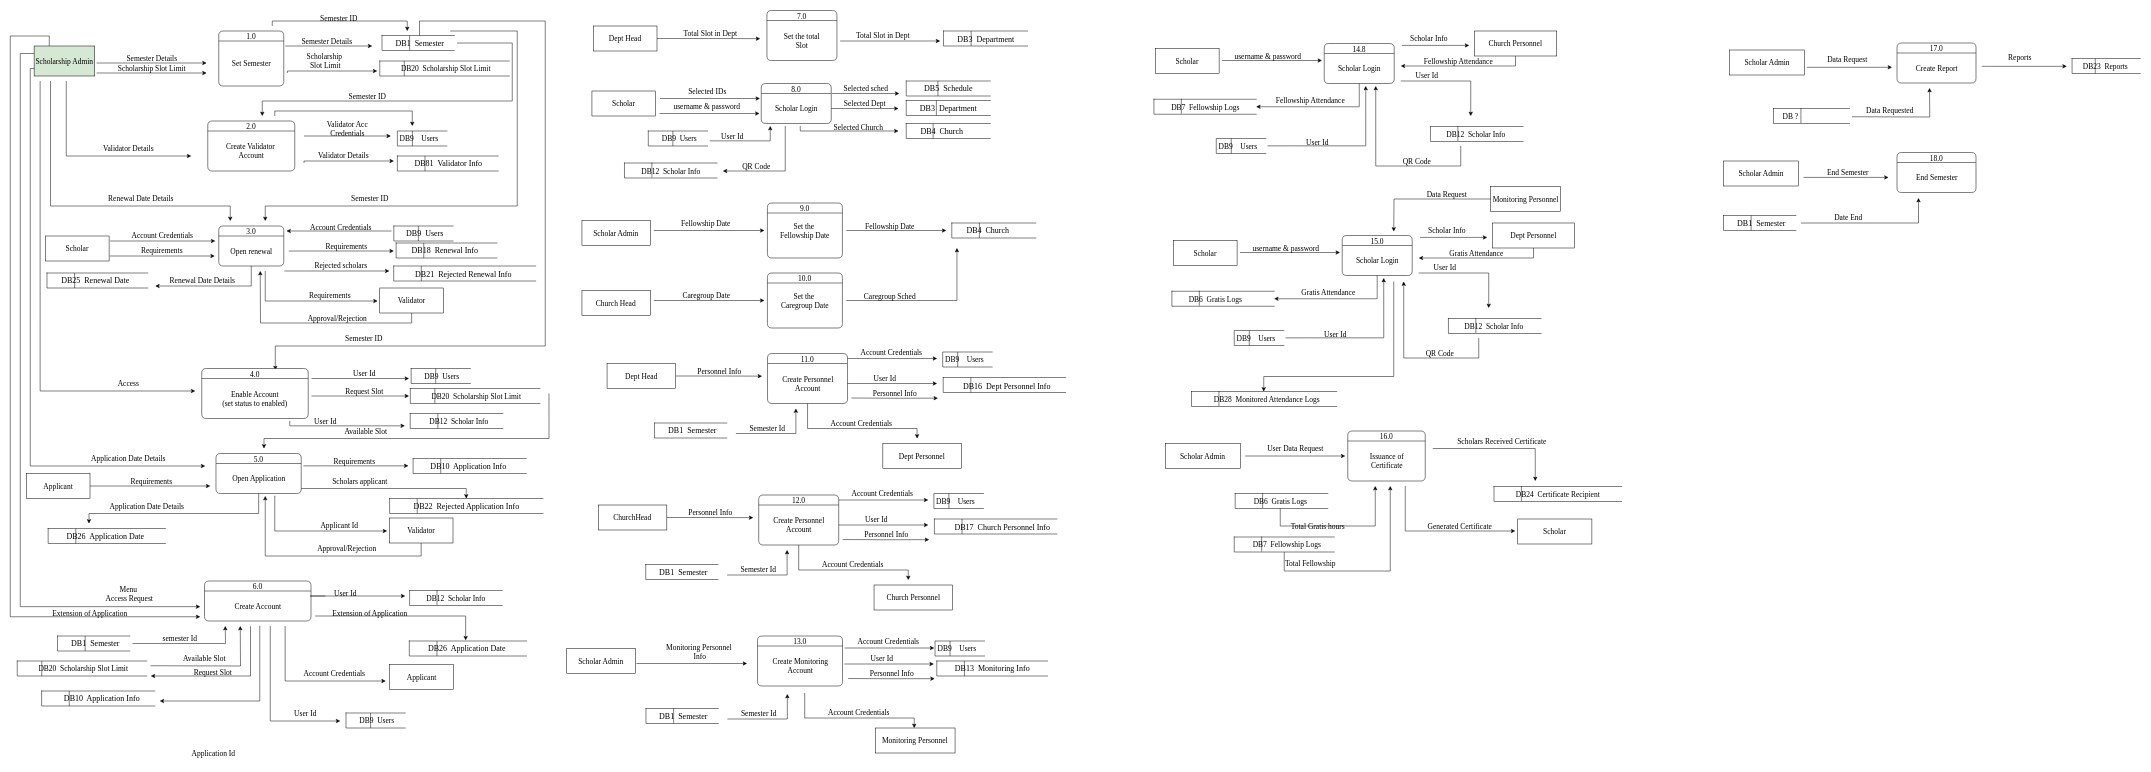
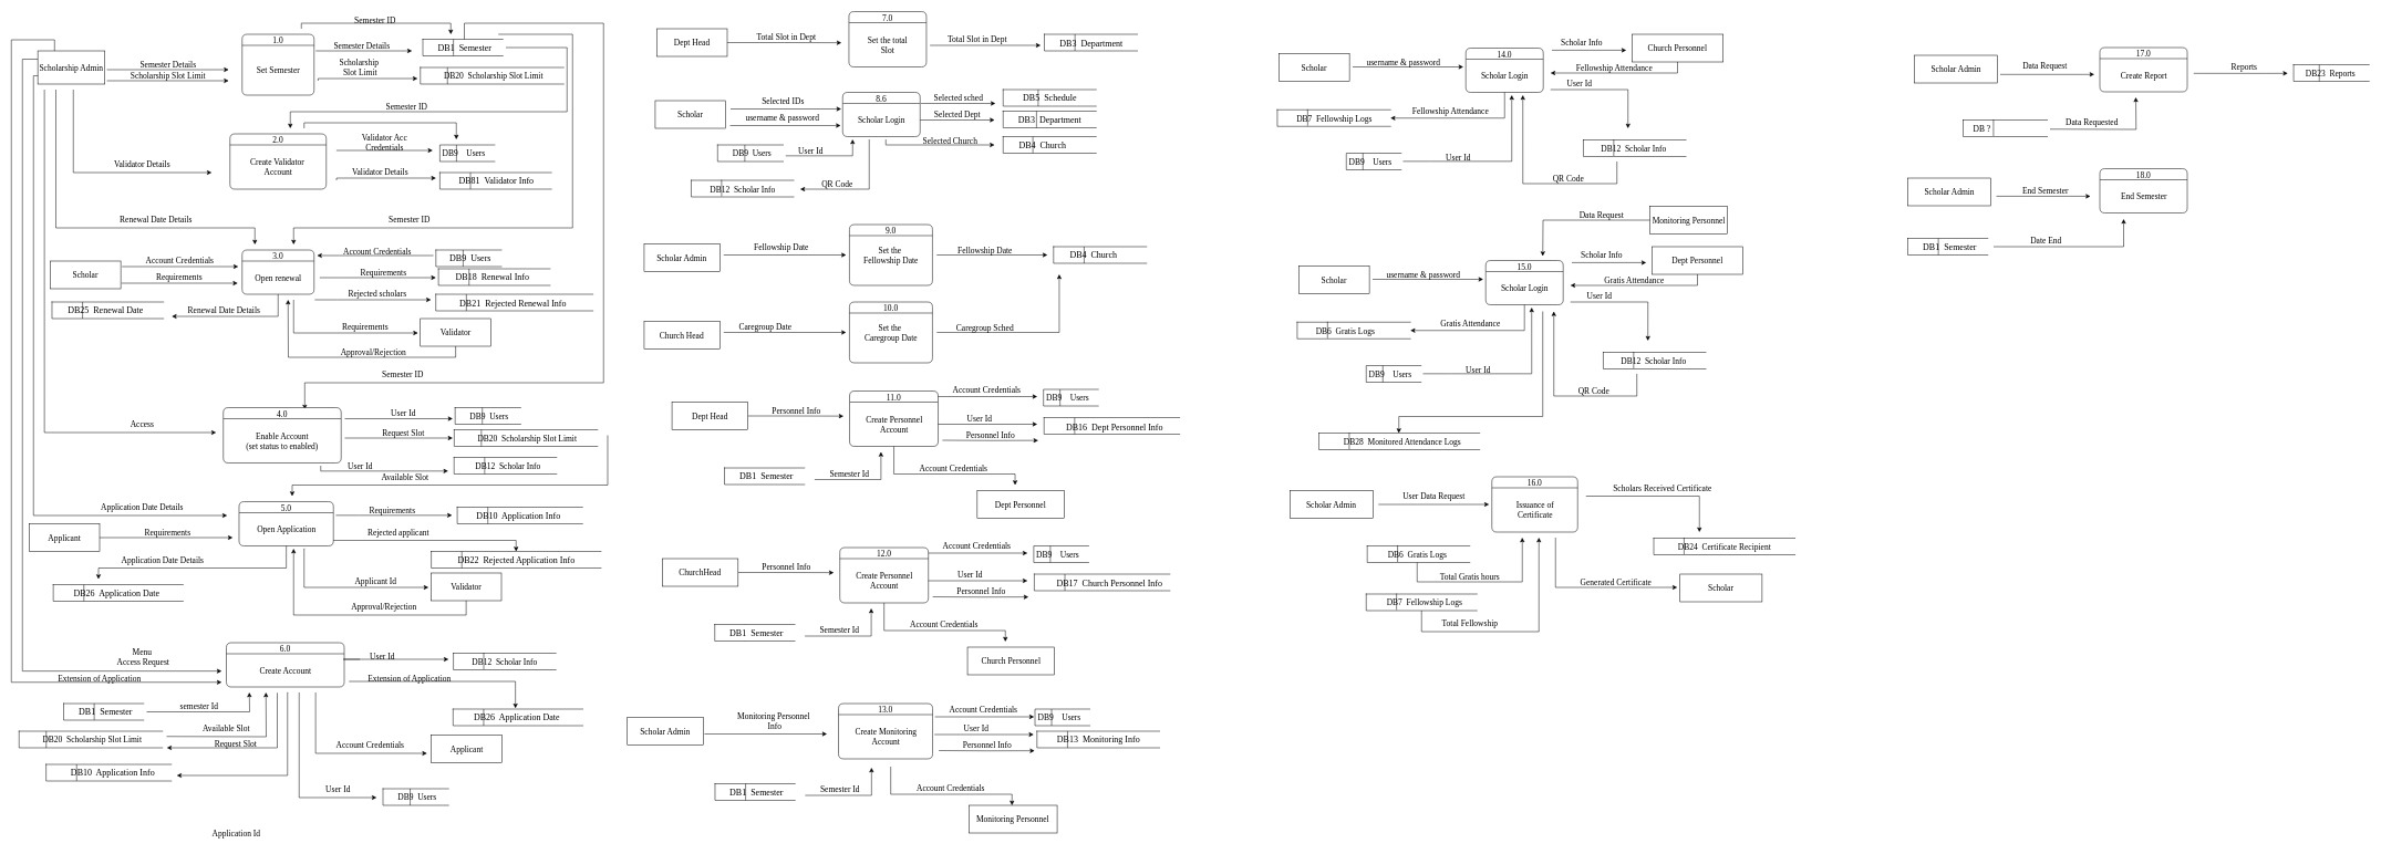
- <mxCell id="295" value="14.8" style="swimlane;fontStyle=0;childLayout=stackLayout;horizontal=1;startSize=20;fillColor=#ffffff;horizontalStack=0;resizeParent=1;resizeParentMax=0;resizeLast=0;collapsible=0;marginBottom=0;swimlaneFillColor=#ffffff;rounded=1;fontSize=15;fontFamily=Lucida Console;" vertex="1" parent="1"><mxGeometry x="2647.95" y="86" width="140" height="80" as="geometry" /></mxCell>
+ <mxCell id="295" value="14.0" style="swimlane;fontStyle=0;childLayout=stackLayout;horizontal=1;startSize=20;fillColor=#ffffff;horizontalStack=0;resizeParent=1;resizeParentMax=0;resizeLast=0;collapsible=0;marginBottom=0;swimlaneFillColor=#ffffff;rounded=1;fontSize=15;fontFamily=Lucida Console;" vertex="1" parent="1"><mxGeometry x="2647.95" y="86" width="140" height="80" as="geometry" /></mxCell>
- <mxCell id="397" value="Reports" style="text;html=1;align=center;verticalAlign=middle;resizable=0;points=[];autosize=1;strokeColor=none;fillColor=none;fontSize=15;fontFamily=Lucida Console;" vertex="1" parent="1"><mxGeometry x="3993.53" y="99" width="90" height="30" as="geometry" /></mxCell>
+ <mxCell id="397" value="Reports" style="text;html=1;align=center;verticalAlign=middle;resizable=0;points=[];autosize=1;strokeColor=none;fillColor=none;fontSize=15;fontFamily=Lucida Console;" vertex="1" parent="1"><mxGeometry x="4008.53" y="104" width="90" height="30" as="geometry" /></mxCell>
- <mxCell id="7" value="Scholarship Admin" style="html=1;dashed=0;whiteSpace=wrap;fontSize=15;fontFamily=Lucida Console;fillColor=#d5e8d4;" vertex="1" parent="1"><mxGeometry x="67.75" y="91" width="121.25" height="60" as="geometry" /></mxCell>
+ <mxCell id="7" value="Scholarship Admin" style="html=1;dashed=0;whiteSpace=wrap;fontSize=15;fontFamily=Lucida Console;" vertex="1" parent="1"><mxGeometry x="67.75" y="91" width="121.25" height="60" as="geometry" /></mxCell>
- <mxCell id="174" value="8.0" style="swimlane;fontStyle=0;childLayout=stackLayout;horizontal=1;startSize=20;fillColor=#ffffff;horizontalStack=0;resizeParent=1;resizeParentMax=0;resizeLast=0;collapsible=0;marginBottom=0;swimlaneFillColor=#ffffff;rounded=1;fontSize=15;fontFamily=Lucida Console;" vertex="1" parent="1"><mxGeometry x="1522" y="166" width="140" height="80" as="geometry" /></mxCell>
+ <mxCell id="174" value="8.6" style="swimlane;fontStyle=0;childLayout=stackLayout;horizontal=1;startSize=20;fillColor=#ffffff;horizontalStack=0;resizeParent=1;resizeParentMax=0;resizeLast=0;collapsible=0;marginBottom=0;swimlaneFillColor=#ffffff;rounded=1;fontSize=15;fontFamily=Lucida Console;" vertex="1" parent="1"><mxGeometry x="1522" y="166" width="140" height="80" as="geometry" /></mxCell>
- <mxCell id="222" value="Caregroup Date" style="text;html=1;align=center;verticalAlign=middle;resizable=0;points=[];autosize=1;strokeColor=none;fillColor=none;fontSize=15;fontFamily=Lucida Console;" vertex="1" parent="1"><mxGeometry x="1337.01" y="575" width="150" height="30" as="geometry" /></mxCell>
+ <mxCell id="222" value="Caregroup Date" style="text;html=1;align=center;verticalAlign=middle;resizable=0;points=[];autosize=1;strokeColor=none;fillColor=none;fontSize=15;fontFamily=Lucida Console;" vertex="1" parent="1"><mxGeometry x="1307.01" y="575" width="150" height="30" as="geometry" /></mxCell>
- <mxCell id="110" value="Scholars applicant" style="text;html=1;align=center;verticalAlign=middle;resizable=0;points=[];autosize=1;strokeColor=none;fillColor=none;fontSize=15;fontFamily=Lucida Console;" vertex="1" parent="1"><mxGeometry x="624.46" y="946" width="190" height="30" as="geometry" /></mxCell>
+ <mxCell id="110" value="Rejected applicant" style="text;html=1;align=center;verticalAlign=middle;resizable=0;points=[];autosize=1;strokeColor=none;fillColor=none;fontSize=15;fontFamily=Lucida Console;" vertex="1" parent="1"><mxGeometry x="624.46" y="946" width="190" height="30" as="geometry" /></mxCell>
- <mxCell id="371" value="Total Gratis hours" style="text;html=1;align=center;verticalAlign=middle;resizable=0;points=[];autosize=1;strokeColor=none;fillColor=none;fontSize=15;fontFamily=Lucida Console;" vertex="1" parent="1"><mxGeometry x="2539.88" y="1036" width="190" height="30" as="geometry" /></mxCell>
+ <mxCell id="371" value="Total Gratis hours" style="text;html=1;align=center;verticalAlign=middle;resizable=0;points=[];autosize=1;strokeColor=none;fillColor=none;fontSize=15;fontFamily=Lucida Console;" vertex="1" parent="1"><mxGeometry x="2559.88" y="1026" width="190" height="30" as="geometry" /></mxCell>
- <mxCell id="372" value="Total Fellowship" style="text;html=1;align=center;verticalAlign=middle;resizable=0;points=[];autosize=1;strokeColor=none;fillColor=none;fontSize=15;fontFamily=Lucida Console;" vertex="1" parent="1"><mxGeometry x="2534.88" y="1111" width="170" height="30" as="geometry" /></mxCell>
+ <mxCell id="372" value="Total Fellowship" style="text;html=1;align=center;verticalAlign=middle;resizable=0;points=[];autosize=1;strokeColor=none;fillColor=none;fontSize=15;fontFamily=Lucida Console;" vertex="1" parent="1"><mxGeometry x="2569.88" y="1111" width="170" height="30" as="geometry" /></mxCell>
